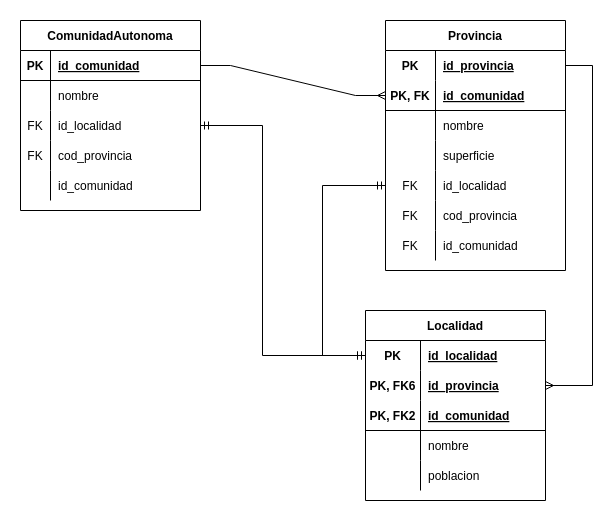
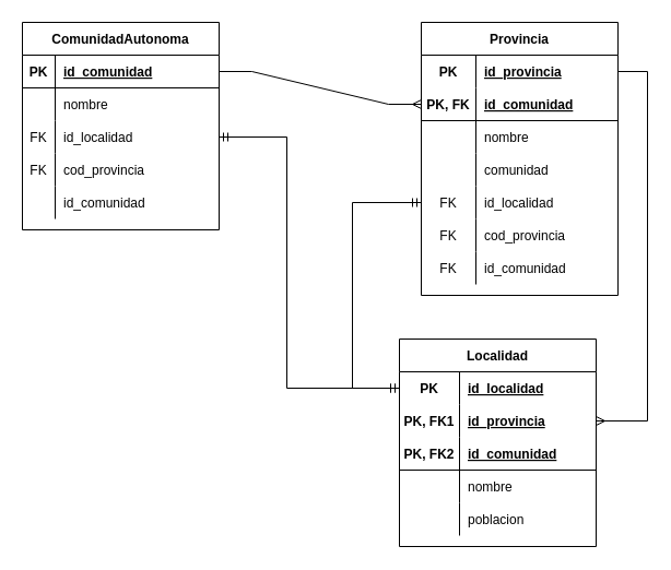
- <mxCell id="30" value="superficie" style="shape=partialRectangle;connectable=0;fillColor=none;top=0;left=0;bottom=0;right=0;align=left;spacingLeft=6;overflow=hidden;" parent="28" vertex="1"><mxGeometry x="50" width="130" height="30" as="geometry"><mxRectangle width="130" height="30" as="alternateBounds" /></mxGeometry></mxCell>
+ <mxCell id="30" value="comunidad" style="shape=partialRectangle;connectable=0;fillColor=none;top=0;left=0;bottom=0;right=0;align=left;spacingLeft=6;overflow=hidden;" parent="28" vertex="1"><mxGeometry x="50" width="130" height="30" as="geometry"><mxRectangle width="130" height="30" as="alternateBounds" /></mxGeometry></mxCell>
- <mxCell id="45" value="PK, FK6" style="shape=partialRectangle;connectable=0;fillColor=none;top=0;left=0;bottom=0;right=0;fontStyle=1;overflow=hidden;strokeColor=default;" parent="44" vertex="1"><mxGeometry width="55" height="30" as="geometry"><mxRectangle width="55" height="30" as="alternateBounds" /></mxGeometry></mxCell>
+ <mxCell id="45" value="PK, FK1" style="shape=partialRectangle;connectable=0;fillColor=none;top=0;left=0;bottom=0;right=0;fontStyle=1;overflow=hidden;strokeColor=default;" parent="44" vertex="1"><mxGeometry width="55" height="30" as="geometry"><mxRectangle width="55" height="30" as="alternateBounds" /></mxGeometry></mxCell>
